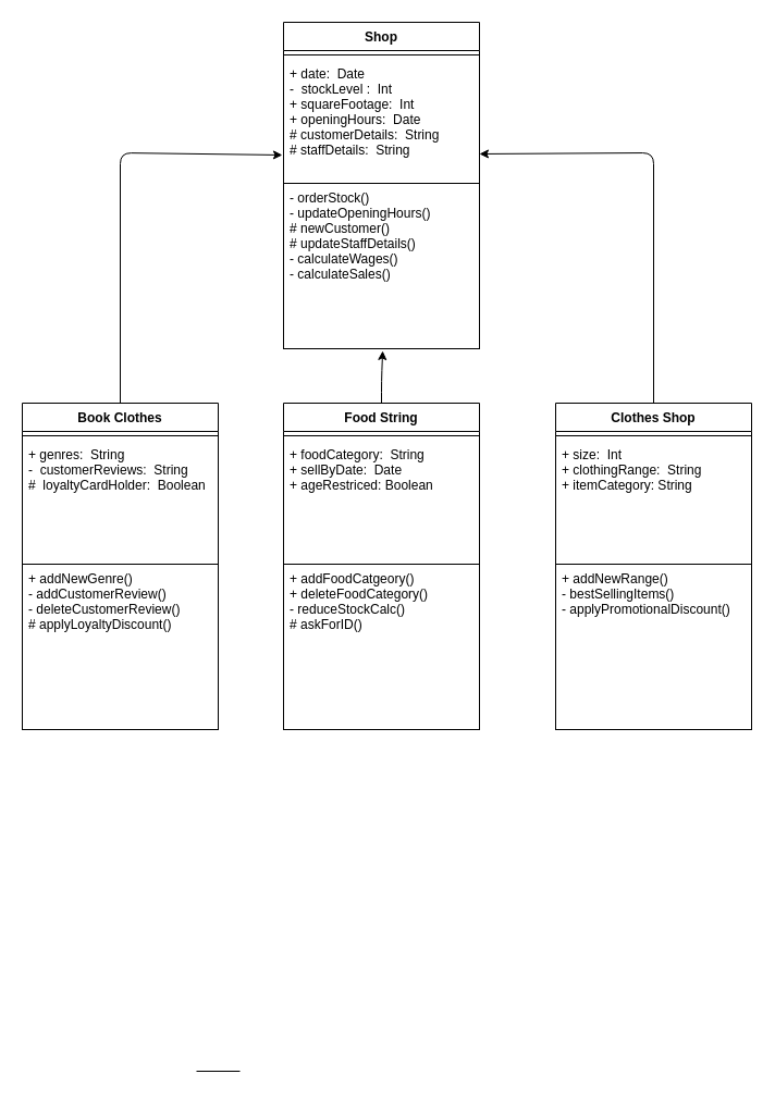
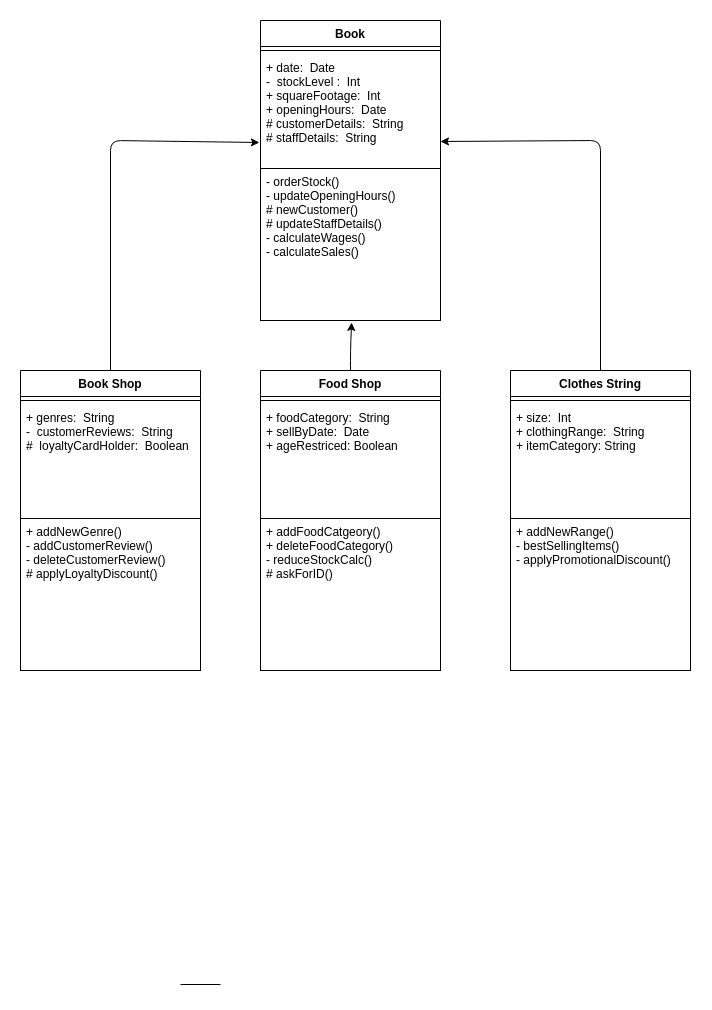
- <mxCell id="2" value="Shop" style="swimlane;fontStyle=1;align=center;verticalAlign=top;childLayout=stackLayout;horizontal=1;startSize=26;horizontalStack=0;resizeParent=1;resizeParentMax=0;resizeLast=0;collapsible=1;marginBottom=0;" parent="1" vertex="1"><mxGeometry x="260" y="20" width="180" height="300" as="geometry"><mxRectangle x="90" y="-440" width="70" height="30" as="alternateBounds" /></mxGeometry></mxCell>
+ <mxCell id="2" value="Book" style="swimlane;fontStyle=1;align=center;verticalAlign=top;childLayout=stackLayout;horizontal=1;startSize=26;horizontalStack=0;resizeParent=1;resizeParentMax=0;resizeLast=0;collapsible=1;marginBottom=0;" parent="1" vertex="1"><mxGeometry x="260" y="20" width="180" height="300" as="geometry"><mxRectangle x="90" y="-440" width="70" height="30" as="alternateBounds" /></mxGeometry></mxCell>
- <mxCell id="8" value="Book Clothes" style="swimlane;fontStyle=1;align=center;verticalAlign=top;childLayout=stackLayout;horizontal=1;startSize=26;horizontalStack=0;resizeParent=1;resizeParentMax=0;resizeLast=0;collapsible=1;marginBottom=0;" vertex="1" parent="1"><mxGeometry x="20" y="370" width="180" height="300" as="geometry"><mxRectangle x="90" y="-440" width="70" height="30" as="alternateBounds" /></mxGeometry></mxCell>
+ <mxCell id="8" value="Book Shop" style="swimlane;fontStyle=1;align=center;verticalAlign=top;childLayout=stackLayout;horizontal=1;startSize=26;horizontalStack=0;resizeParent=1;resizeParentMax=0;resizeLast=0;collapsible=1;marginBottom=0;" vertex="1" parent="1"><mxGeometry x="20" y="370" width="180" height="300" as="geometry"><mxRectangle x="90" y="-440" width="70" height="30" as="alternateBounds" /></mxGeometry></mxCell>
- <mxCell id="13" value="Food String" style="swimlane;fontStyle=1;align=center;verticalAlign=top;childLayout=stackLayout;horizontal=1;startSize=26;horizontalStack=0;resizeParent=1;resizeParentMax=0;resizeLast=0;collapsible=1;marginBottom=0;" vertex="1" parent="1"><mxGeometry x="260" y="370" width="180" height="300" as="geometry"><mxRectangle x="90" y="-440" width="70" height="30" as="alternateBounds" /></mxGeometry></mxCell>
+ <mxCell id="13" value="Food Shop" style="swimlane;fontStyle=1;align=center;verticalAlign=top;childLayout=stackLayout;horizontal=1;startSize=26;horizontalStack=0;resizeParent=1;resizeParentMax=0;resizeLast=0;collapsible=1;marginBottom=0;" vertex="1" parent="1"><mxGeometry x="260" y="370" width="180" height="300" as="geometry"><mxRectangle x="90" y="-440" width="70" height="30" as="alternateBounds" /></mxGeometry></mxCell>
- <mxCell id="17" value="Clothes Shop" style="swimlane;fontStyle=1;align=center;verticalAlign=top;childLayout=stackLayout;horizontal=1;startSize=26;horizontalStack=0;resizeParent=1;resizeParentMax=0;resizeLast=0;collapsible=1;marginBottom=0;" vertex="1" parent="1"><mxGeometry x="510" y="370" width="180" height="300" as="geometry"><mxRectangle x="90" y="-440" width="70" height="30" as="alternateBounds" /></mxGeometry></mxCell>
+ <mxCell id="17" value="Clothes String" style="swimlane;fontStyle=1;align=center;verticalAlign=top;childLayout=stackLayout;horizontal=1;startSize=26;horizontalStack=0;resizeParent=1;resizeParentMax=0;resizeLast=0;collapsible=1;marginBottom=0;" vertex="1" parent="1"><mxGeometry x="510" y="370" width="180" height="300" as="geometry"><mxRectangle x="90" y="-440" width="70" height="30" as="alternateBounds" /></mxGeometry></mxCell>
